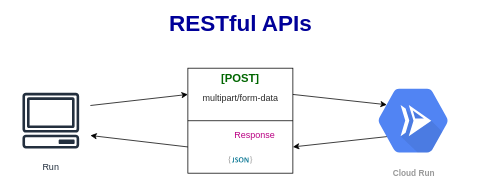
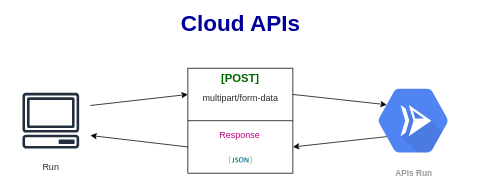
- <mxCell id="3" value="&lt;font style=&quot;font-size: 30px&quot; color=&quot;#000099&quot;&gt;&lt;b&gt;RESTful APIs&lt;/b&gt;&lt;/font&gt;" style="text;html=1;strokeColor=none;fillColor=none;align=center;verticalAlign=middle;whiteSpace=wrap;rounded=0;" vertex="1" parent="1"><mxGeometry x="217.7" y="20" width="205" height="20" as="geometry" /></mxCell>
+ <mxCell id="3" value="&lt;font style=&quot;font-size: 30px&quot; color=&quot;#000099&quot;&gt;&lt;b&gt;Cloud APIs&lt;/b&gt;&lt;/font&gt;" style="text;html=1;strokeColor=none;fillColor=none;align=center;verticalAlign=middle;whiteSpace=wrap;rounded=0;" vertex="1" parent="1"><mxGeometry x="217.7" y="20" width="205" height="20" as="geometry" /></mxCell>
- <mxCell id="10" value="&lt;div style=&quot;text-align: left&quot;&gt;&lt;span&gt;&lt;font color=&quot;rgba(0, 0, 0, 0.839)&quot;&gt;Response&lt;/font&gt;&lt;/span&gt;&lt;/div&gt;" style="text;html=1;strokeColor=none;fillColor=none;align=center;verticalAlign=middle;whiteSpace=wrap;rounded=0;" vertex="1" parent="1"><mxGeometry x="306.49" y="170" width="67" height="20" as="geometry" /></mxCell>
+ <mxCell id="10" value="&lt;div style=&quot;text-align: left&quot;&gt;&lt;span&gt;&lt;font color=&quot;rgba(0, 0, 0, 0.839)&quot;&gt;Response&lt;/font&gt;&lt;/span&gt;&lt;/div&gt;" style="text;html=1;strokeColor=none;fillColor=none;align=center;verticalAlign=middle;whiteSpace=wrap;rounded=0;" vertex="1" parent="1"><mxGeometry x="286.49" y="170" width="67" height="20" as="geometry" /></mxCell>
- <mxCell id="5" value="Cloud Run" style="html=1;fillColor=#5184F3;strokeColor=none;verticalAlign=top;labelPosition=center;verticalLabelPosition=bottom;align=center;spacingTop=-6;fontSize=11;fontStyle=1;fontColor=#999999;shape=mxgraph.gcp2.hexIcon;prIcon=cloud_run" vertex="1" parent="1"><mxGeometry x="480" y="97.75" width="141.02" height="125" as="geometry" /></mxCell>
+ <mxCell id="5" value="APIs Run" style="html=1;fillColor=#5184F3;strokeColor=none;verticalAlign=top;labelPosition=center;verticalLabelPosition=bottom;align=center;spacingTop=-6;fontSize=11;fontStyle=1;fontColor=#999999;shape=mxgraph.gcp2.hexIcon;prIcon=cloud_run" vertex="1" parent="1"><mxGeometry x="480" y="97.75" width="141.02" height="125" as="geometry" /></mxCell>
